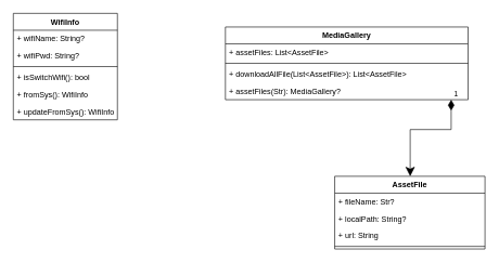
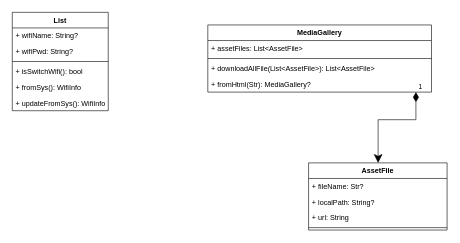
- <mxCell id="2" value="WifiInfo" style="swimlane;fontStyle=1;align=center;verticalAlign=top;childLayout=stackLayout;horizontal=1;startSize=26;horizontalStack=0;resizeParent=1;resizeParentMax=0;resizeLast=0;collapsible=1;marginBottom=0;" vertex="1" parent="1"><mxGeometry x="20" y="20" width="160" height="164" as="geometry" /></mxCell>
+ <mxCell id="2" value="List" style="swimlane;fontStyle=1;align=center;verticalAlign=top;childLayout=stackLayout;horizontal=1;startSize=26;horizontalStack=0;resizeParent=1;resizeParentMax=0;resizeLast=0;collapsible=1;marginBottom=0;" vertex="1" parent="1"><mxGeometry x="20" y="20" width="160" height="164" as="geometry" /></mxCell>
- <mxCell id="13" value="+ assetFiles(Str): MediaGallery?" style="text;strokeColor=none;fillColor=none;align=left;verticalAlign=top;spacingLeft=4;spacingRight=4;overflow=hidden;rotatable=0;points=[[0,0.5],[1,0.5]];portConstraint=eastwest;" vertex="1" parent="9"><mxGeometry y="86" width="373" height="26" as="geometry" /></mxCell>
+ <mxCell id="13" value="+ fromHtml(Str): MediaGallery?" style="text;strokeColor=none;fillColor=none;align=left;verticalAlign=top;spacingLeft=4;spacingRight=4;overflow=hidden;rotatable=0;points=[[0,0.5],[1,0.5]];portConstraint=eastwest;" vertex="1" parent="9"><mxGeometry y="86" width="373" height="26" as="geometry" /></mxCell>
